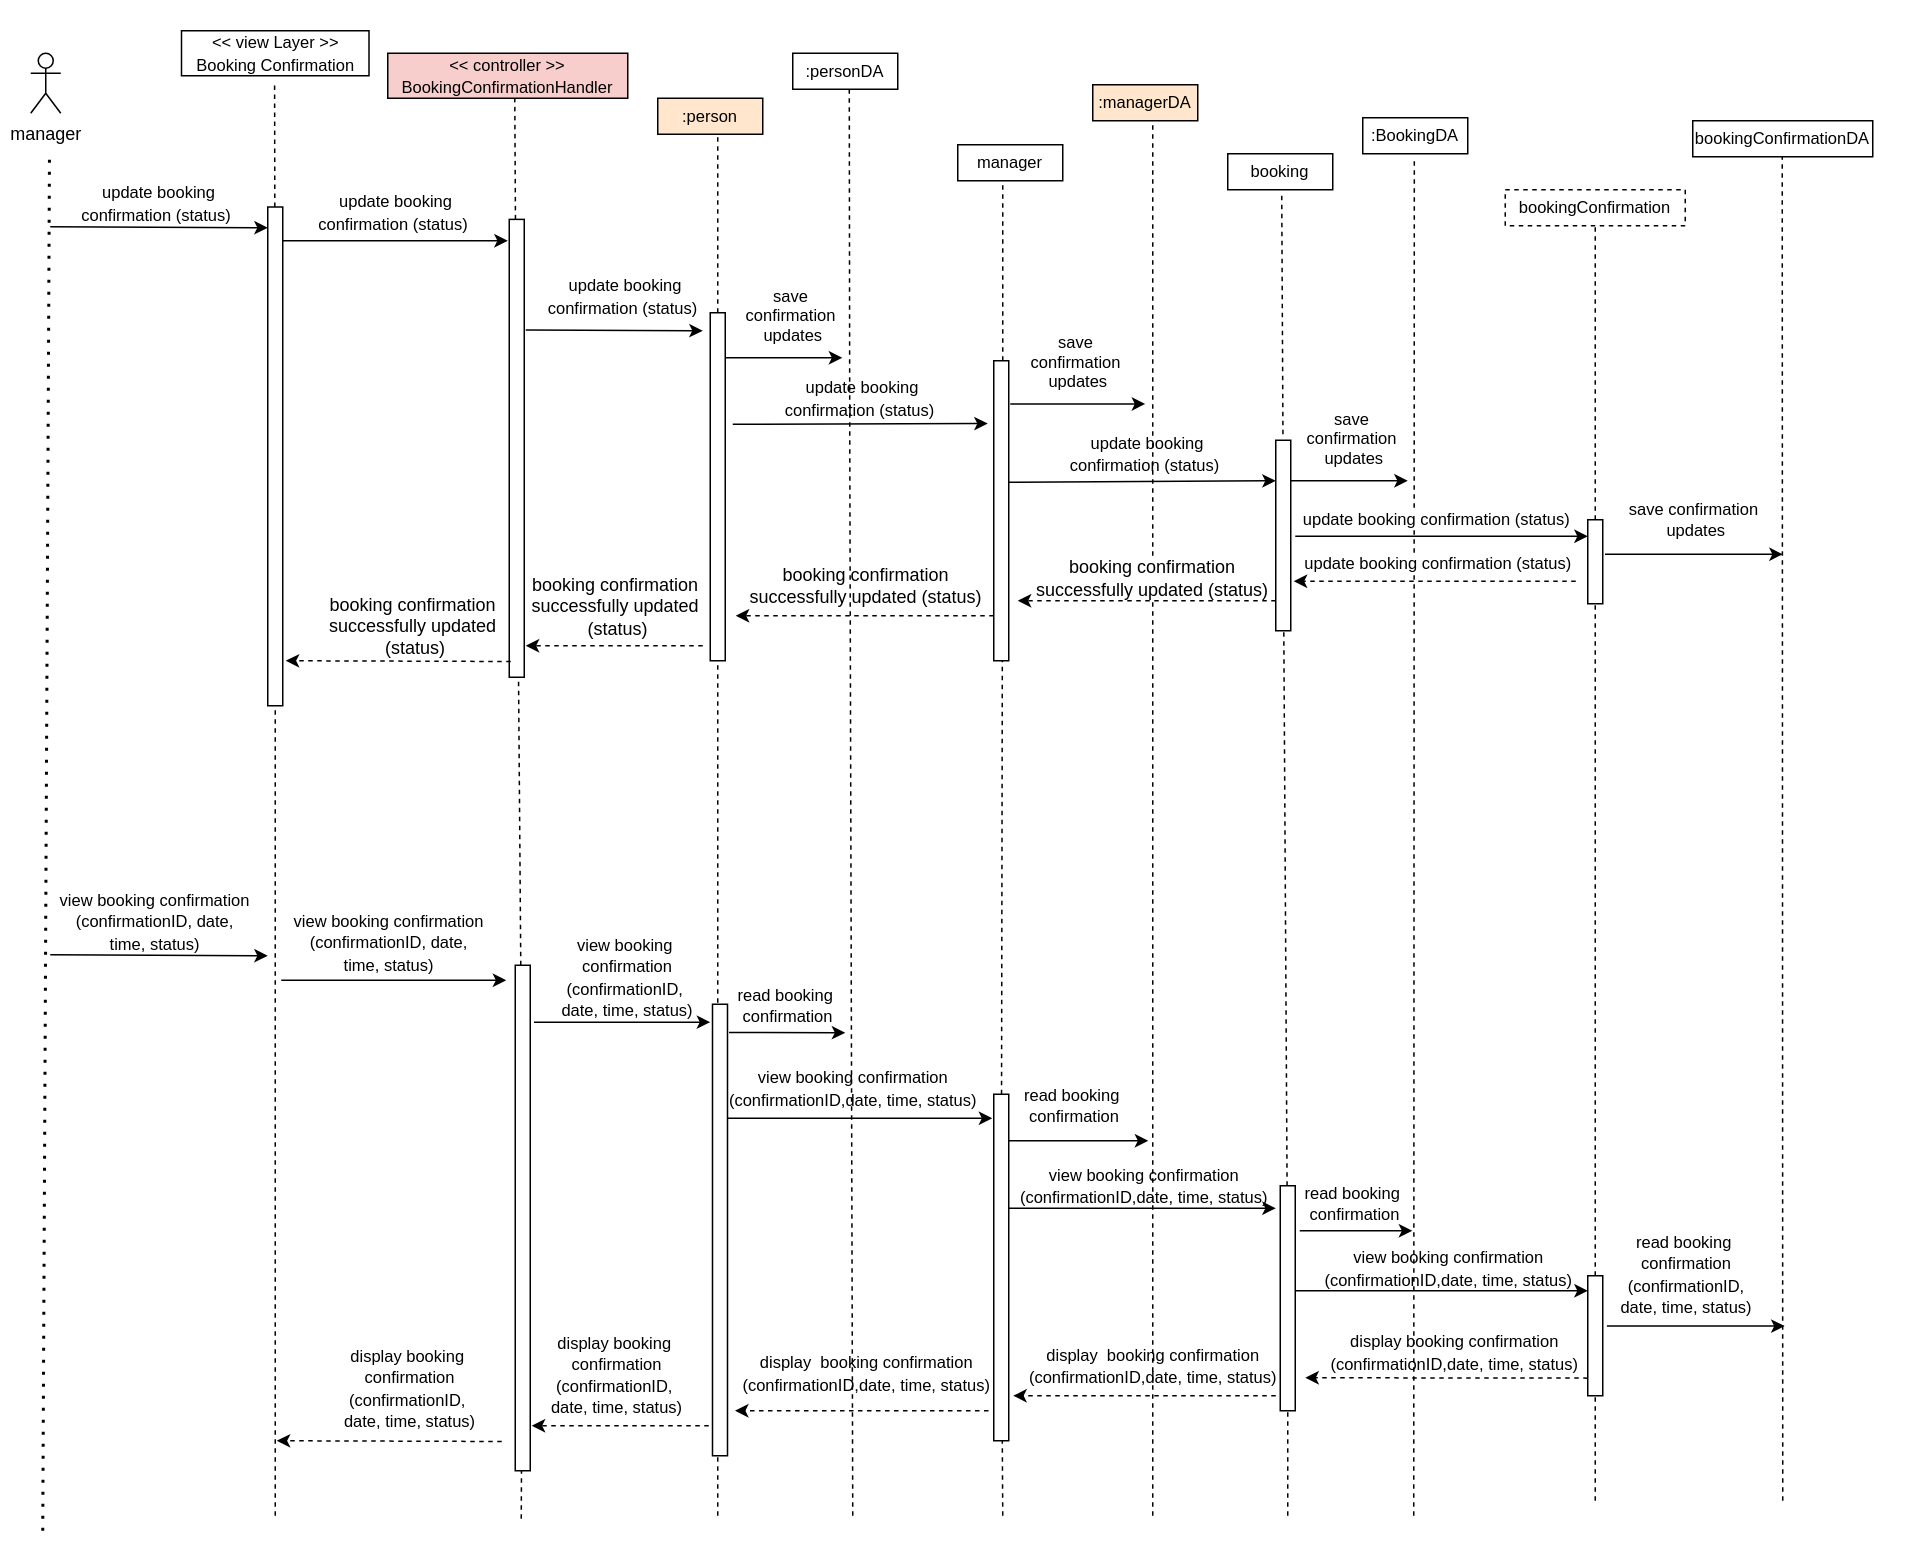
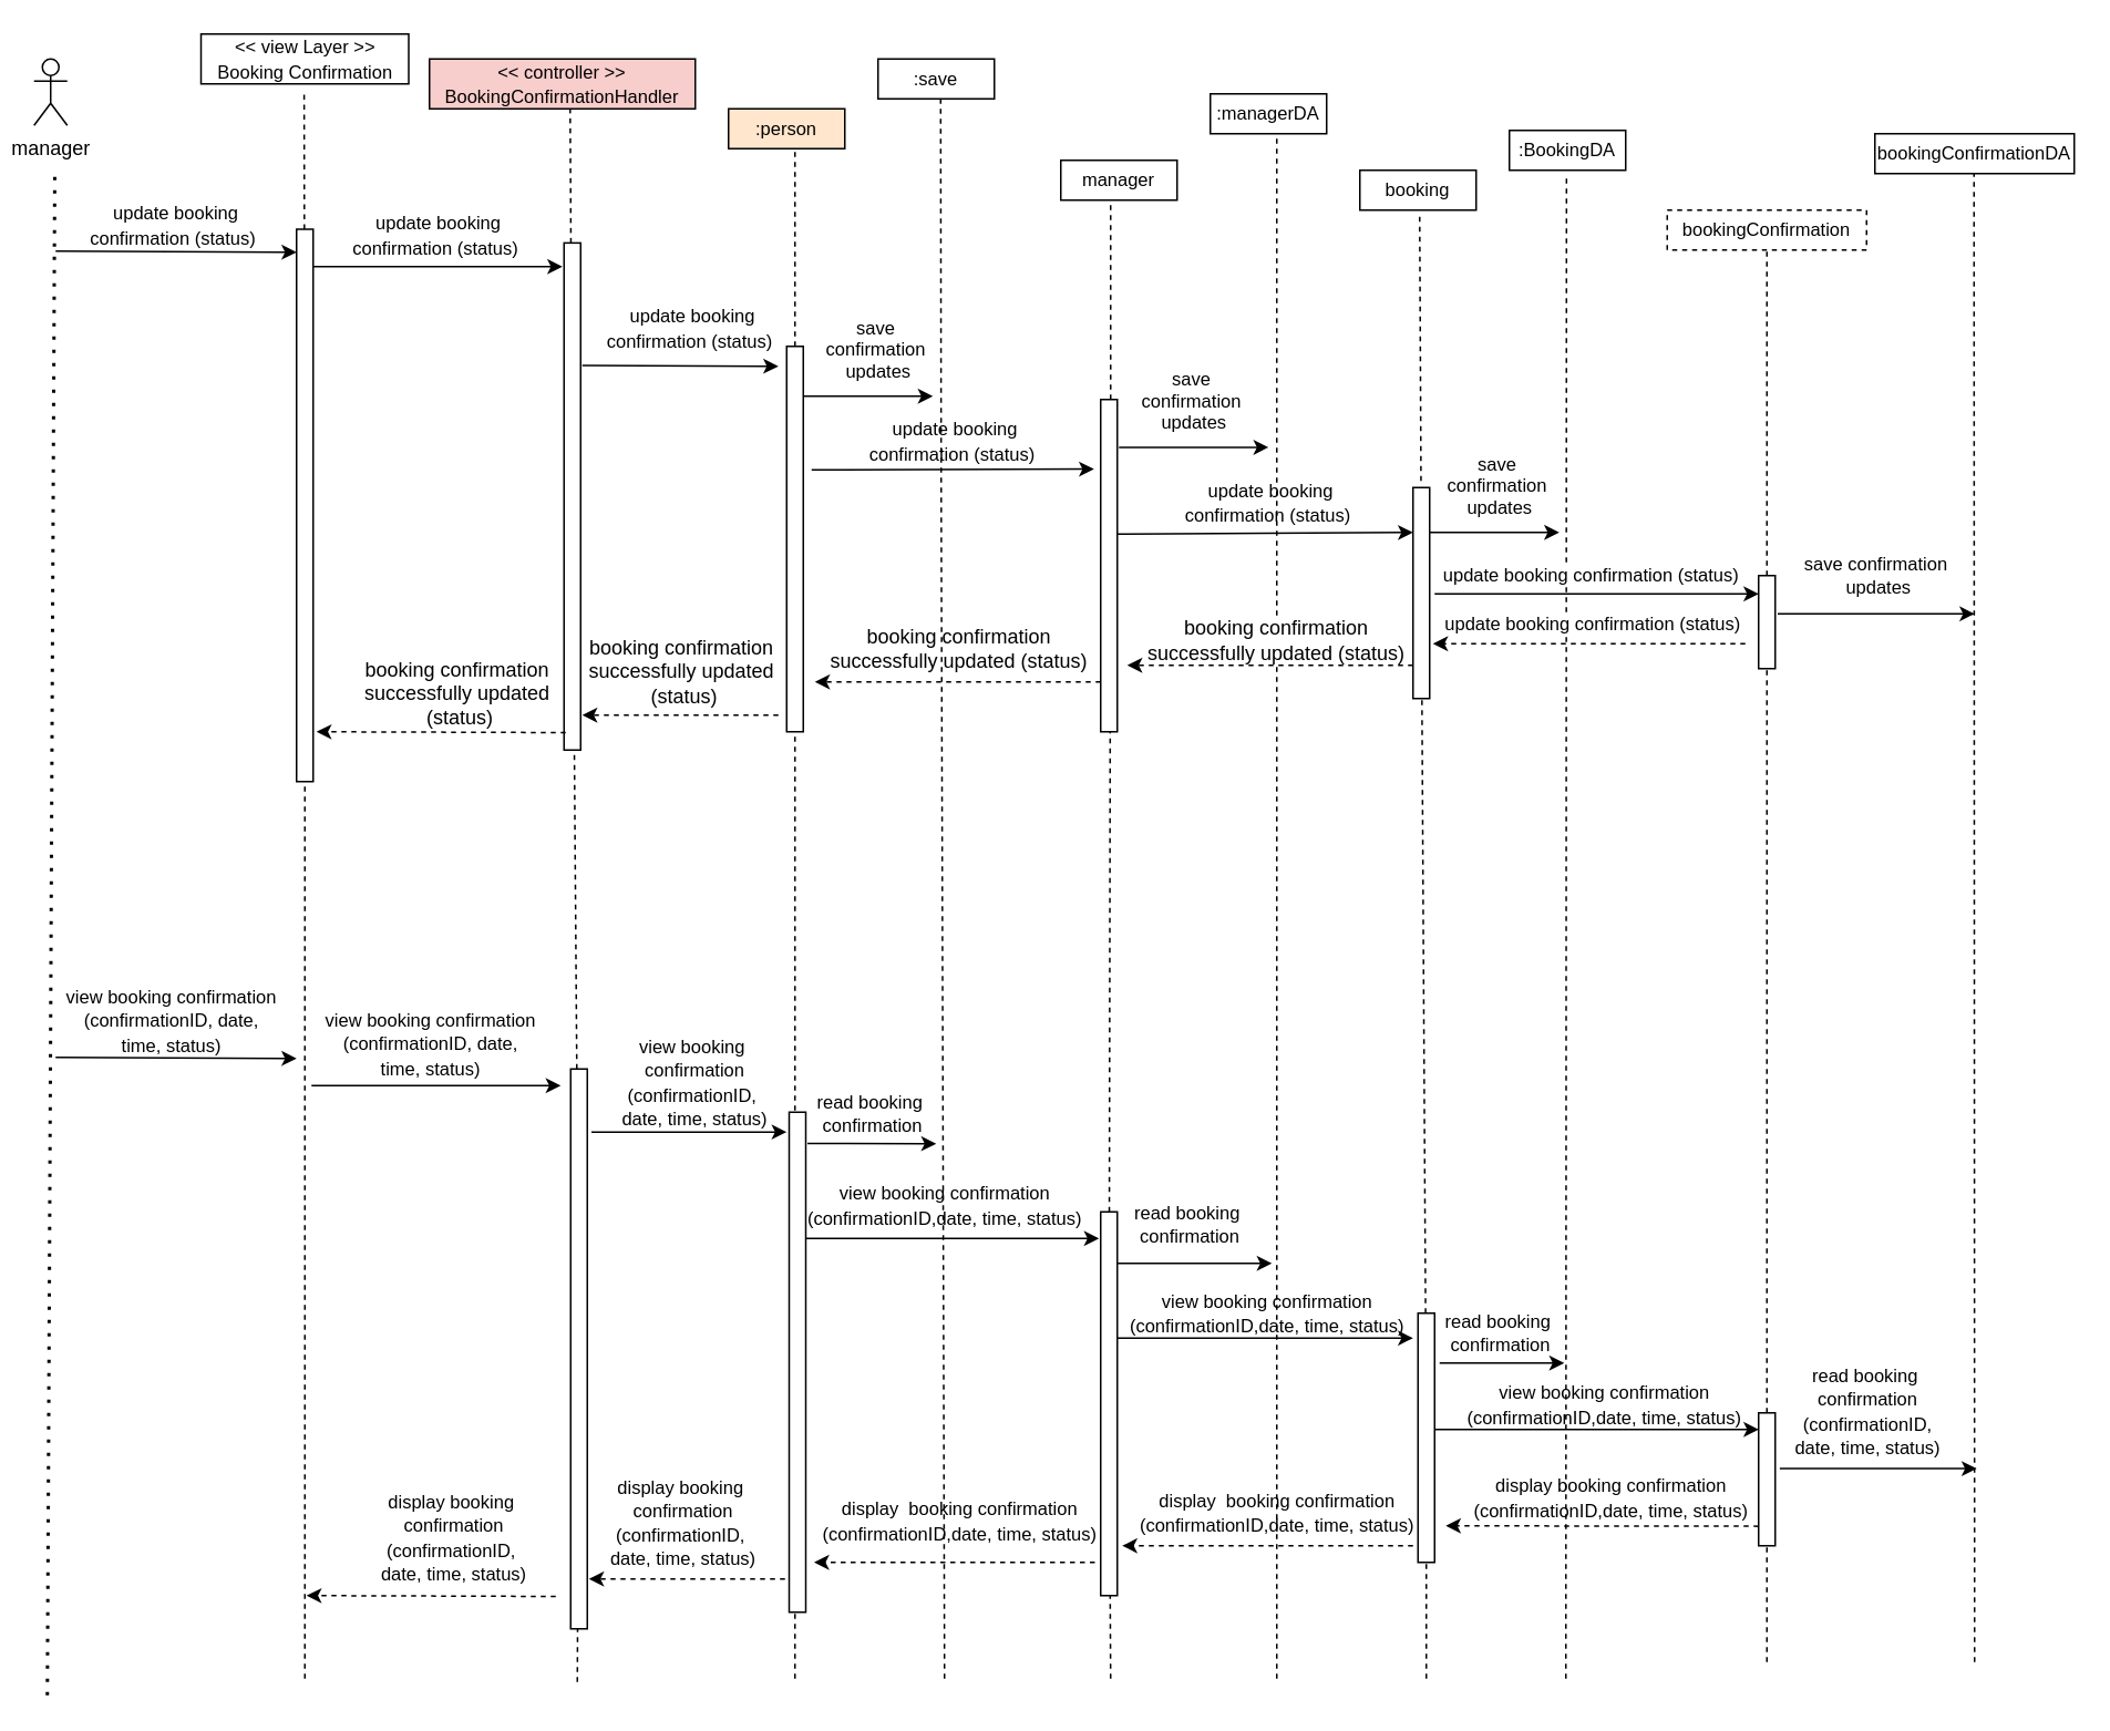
- <mxCell id="11" value="&lt;font style=&quot;font-size: 11px;&quot;&gt;:personDA&lt;/font&gt;" style="rounded=0;whiteSpace=wrap;html=1;" parent="1" vertex="1"><mxGeometry x="528" y="35" width="70" height="24" as="geometry" /></mxCell>
+ <mxCell id="11" value="&lt;font style=&quot;font-size: 11px;&quot;&gt;:save&lt;/font&gt;" style="rounded=0;whiteSpace=wrap;html=1;" parent="1" vertex="1"><mxGeometry x="528" y="35" width="70" height="24" as="geometry" /></mxCell>
- <mxCell id="12" value="&lt;font style=&quot;font-size: 11px;&quot;&gt;:managerDA&lt;/font&gt;" style="rounded=0;whiteSpace=wrap;html=1;fillColor=#ffe6cc;" parent="1" vertex="1"><mxGeometry x="728" y="56" width="70" height="24" as="geometry" /></mxCell>
+ <mxCell id="12" value="&lt;font style=&quot;font-size: 11px;&quot;&gt;:managerDA&lt;/font&gt;" style="rounded=0;whiteSpace=wrap;html=1;" parent="1" vertex="1"><mxGeometry x="728" y="56" width="70" height="24" as="geometry" /></mxCell>
